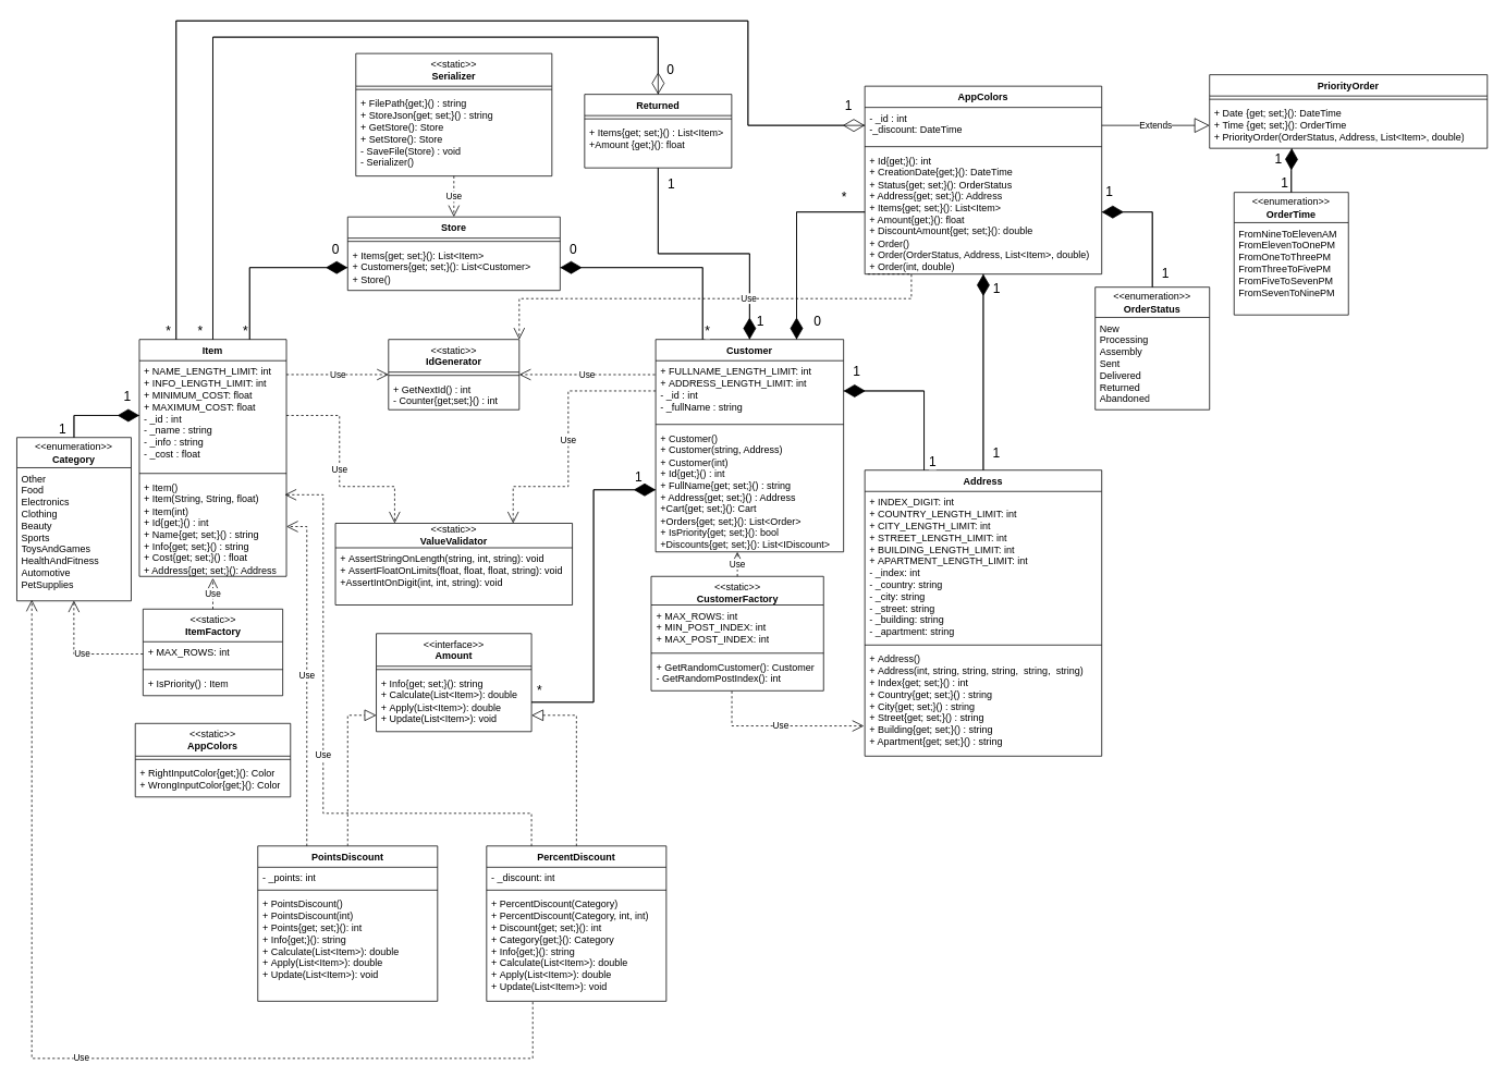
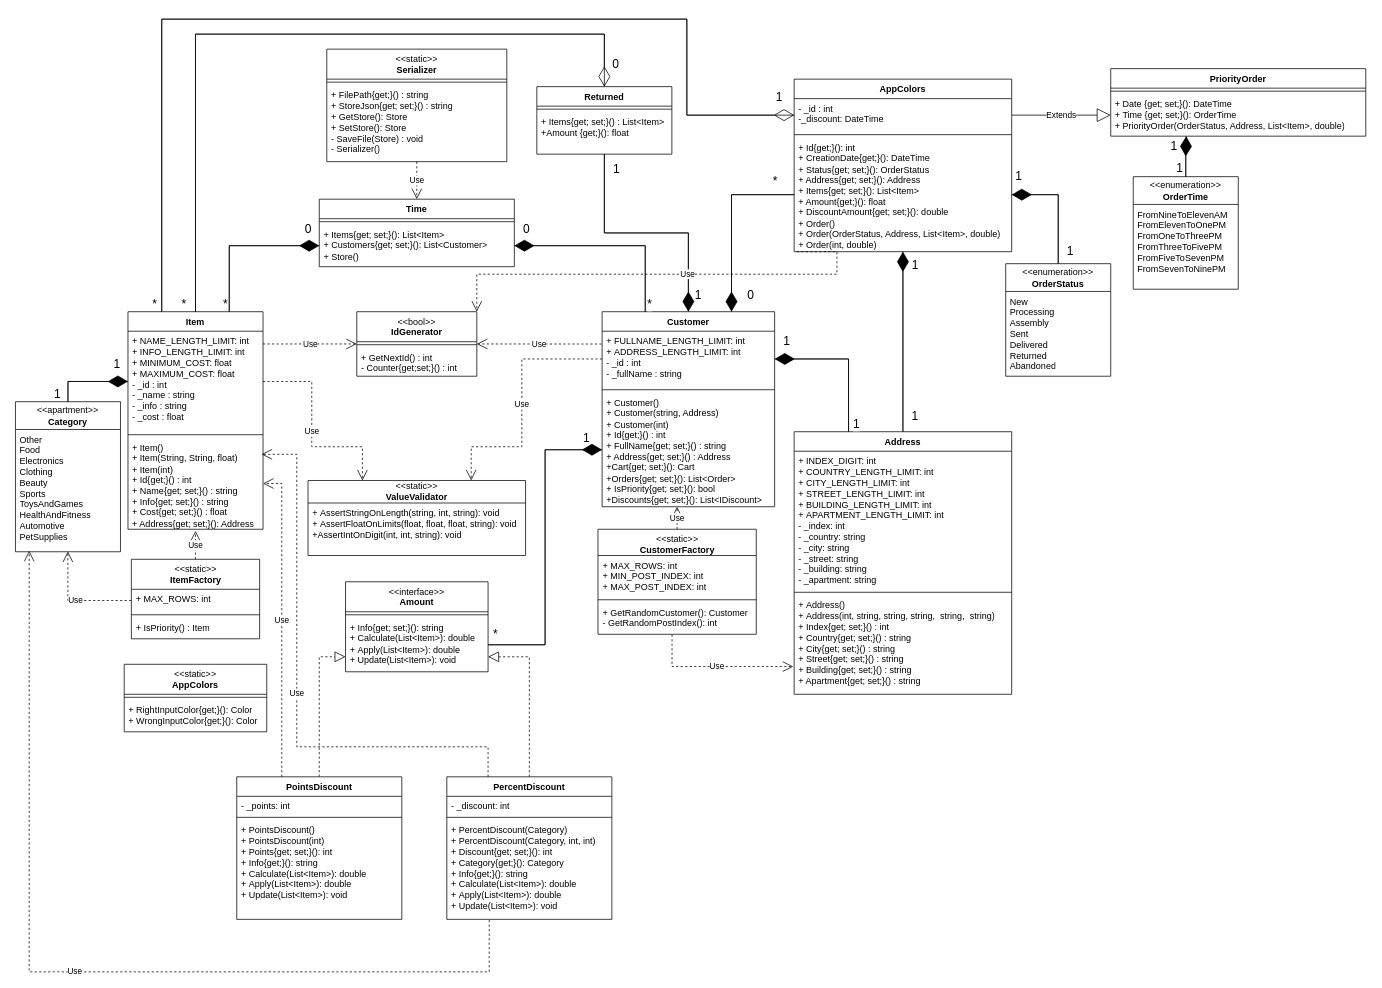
- <mxCell id="28" value="Store" style="swimlane;fontStyle=1;align=center;verticalAlign=top;childLayout=stackLayout;horizontal=1;startSize=26;horizontalStack=0;resizeParent=1;resizeParentMax=0;resizeLast=0;collapsible=1;marginBottom=0;whiteSpace=wrap;html=1;" parent="1" vertex="1"><mxGeometry x="425" y="260" width="260" height="90" as="geometry" /></mxCell>
+ <mxCell id="28" value="Time" style="swimlane;fontStyle=1;align=center;verticalAlign=top;childLayout=stackLayout;horizontal=1;startSize=26;horizontalStack=0;resizeParent=1;resizeParentMax=0;resizeLast=0;collapsible=1;marginBottom=0;whiteSpace=wrap;html=1;" parent="1" vertex="1"><mxGeometry x="425" y="260" width="260" height="90" as="geometry" /></mxCell>
- <mxCell id="10" value="&lt;span style=&quot;font-weight: normal;&quot;&gt;&amp;lt;&amp;lt;static&amp;gt;&amp;gt;&lt;/span&gt;&lt;br&gt;IdGenerator" style="swimlane;fontStyle=1;align=center;verticalAlign=top;childLayout=stackLayout;horizontal=1;startSize=40;horizontalStack=0;resizeParent=1;resizeParentMax=0;resizeLast=0;collapsible=1;marginBottom=0;whiteSpace=wrap;html=1;" parent="1" vertex="1"><mxGeometry x="475" y="410" width="160" height="86" as="geometry" /></mxCell>
+ <mxCell id="10" value="&lt;span style=&quot;font-weight: normal;&quot;&gt;&amp;lt;&amp;lt;bool&amp;gt;&amp;gt;&lt;/span&gt;&lt;br&gt;IdGenerator" style="swimlane;fontStyle=1;align=center;verticalAlign=top;childLayout=stackLayout;horizontal=1;startSize=40;horizontalStack=0;resizeParent=1;resizeParentMax=0;resizeLast=0;collapsible=1;marginBottom=0;whiteSpace=wrap;html=1;" parent="1" vertex="1"><mxGeometry x="475" y="410" width="160" height="86" as="geometry" /></mxCell>
- <mxCell id="26" value="&amp;lt;&amp;lt;enumeration&amp;gt;&amp;gt;&lt;br style=&quot;border-color: var(--border-color); font-weight: 700;&quot;&gt;&lt;span style=&quot;font-weight: 700;&quot;&gt;Category&lt;/span&gt;" style="swimlane;fontStyle=0;childLayout=stackLayout;horizontal=1;startSize=37;fillColor=none;horizontalStack=0;resizeParent=1;resizeParentMax=0;resizeLast=0;collapsible=1;marginBottom=0;whiteSpace=wrap;html=1;" parent="1" vertex="1"><mxGeometry x="20" y="530" width="140" height="200" as="geometry" /></mxCell>
+ <mxCell id="26" value="&amp;lt;&amp;lt;apartment&amp;gt;&amp;gt;&lt;br style=&quot;border-color: var(--border-color); font-weight: 700;&quot;&gt;&lt;span style=&quot;font-weight: 700;&quot;&gt;Category&lt;/span&gt;" style="swimlane;fontStyle=0;childLayout=stackLayout;horizontal=1;startSize=37;fillColor=none;horizontalStack=0;resizeParent=1;resizeParentMax=0;resizeLast=0;collapsible=1;marginBottom=0;whiteSpace=wrap;html=1;" parent="1" vertex="1"><mxGeometry x="20" y="530" width="140" height="200" as="geometry" /></mxCell>
